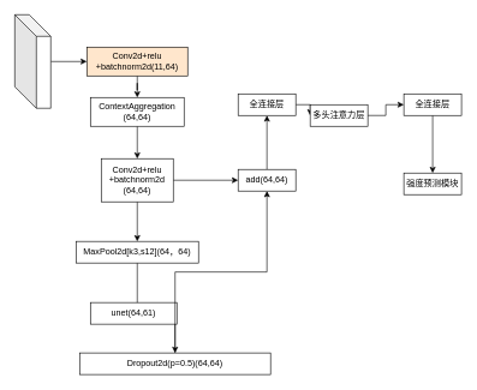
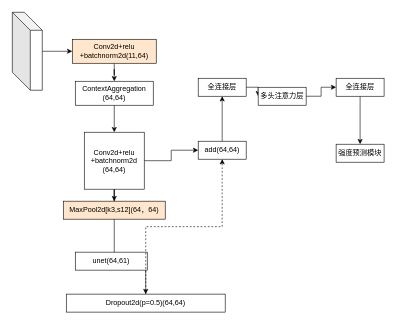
- <mxCell id="10" value="Conv2d+relu&lt;br&gt;+batchnorm2d&lt;br&gt;(64,64)" style="whiteSpace=wrap;html=1;" vertex="1" parent="1"><mxGeometry x="140" y="220" width="100" height="60" as="geometry" /></mxCell>
+ <mxCell id="10" value="Conv2d+relu&lt;br&gt;+batchnorm2d&lt;br&gt;(64,64)" style="whiteSpace=wrap;html=1;" vertex="1" parent="1"><mxGeometry x="140" y="220" width="100" height="95" as="geometry" /></mxCell>
- <mxCell id="12" value="MaxPool2d[k3,s12](64，64)" style="whiteSpace=wrap;html=1;" vertex="1" parent="1"><mxGeometry x="105" y="335" width="170" height="30" as="geometry" /></mxCell>
+ <mxCell id="12" value="MaxPool2d[k3,s12](64，64)" style="whiteSpace=wrap;html=1;fillColor=#ffe6cc;" vertex="1" parent="1"><mxGeometry x="105" y="335" width="170" height="30" as="geometry" /></mxCell>
- <mxCell id="14" value="" style="edgeStyle=orthogonalEdgeStyle;rounded=0;orthogonalLoop=1;jettySize=auto;html=1;" edge="1" parent="1" source="15" target="17"><mxGeometry relative="1" as="geometry" /></mxCell>
+ <mxCell id="14" value="" style="edgeStyle=orthogonalEdgeStyle;rounded=0;orthogonalLoop=1;jettySize=auto;html=1;dashed=1;" edge="1" parent="1" source="15" target="17"><mxGeometry relative="1" as="geometry" /></mxCell>
